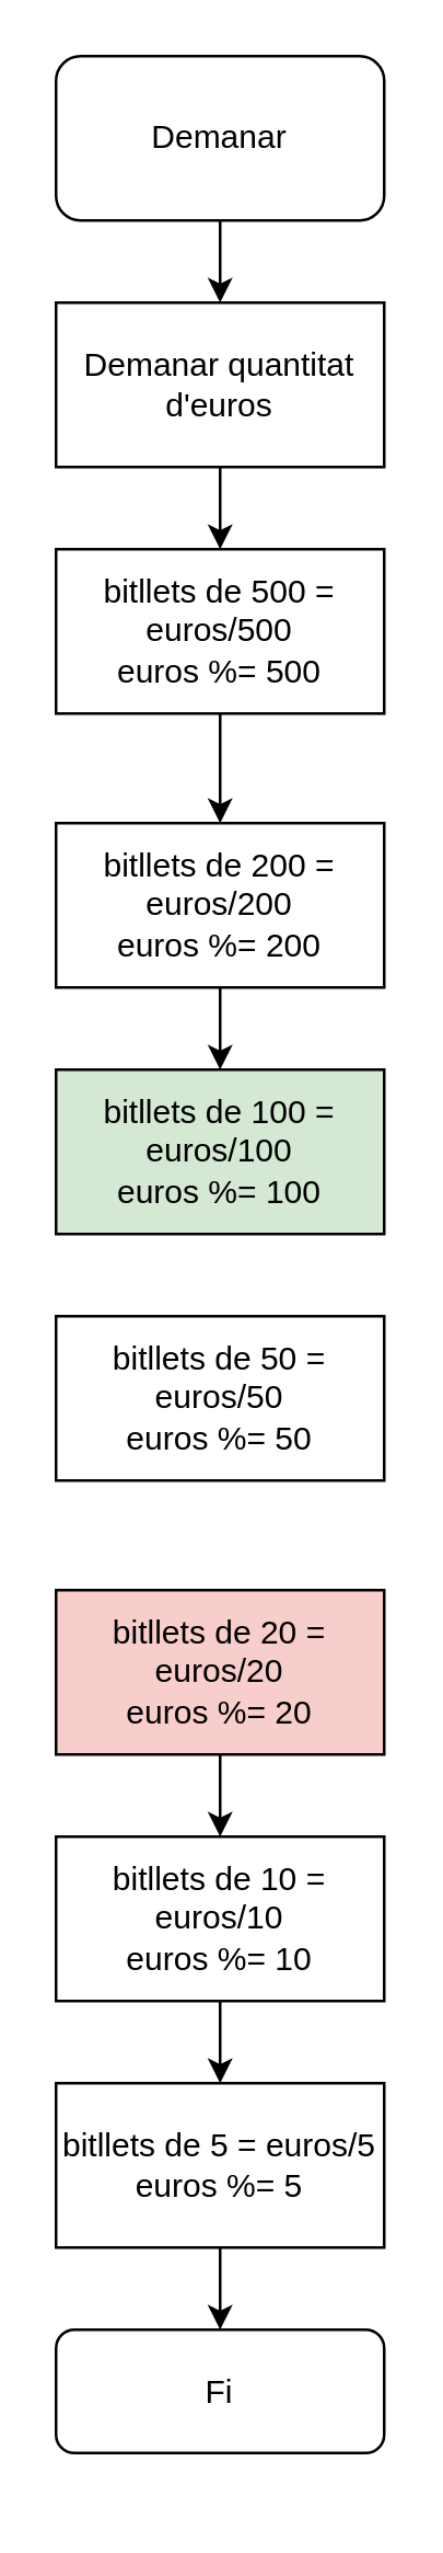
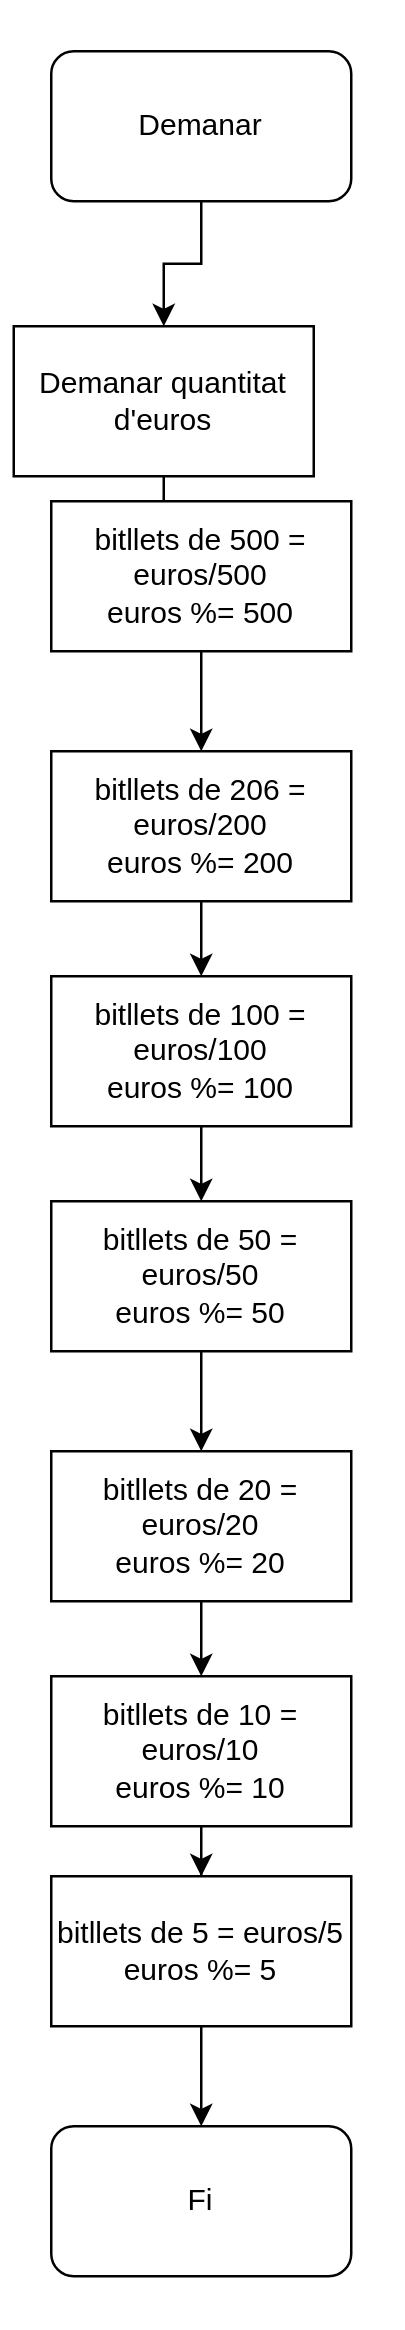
- <mxCell id="5" value="Demanar quantitat d'euros" style="rounded=0;whiteSpace=wrap;html=1;" parent="1" vertex="1"><mxGeometry x="20" y="110" width="120" height="60" as="geometry" /></mxCell>
+ <mxCell id="5" value="Demanar quantitat d'euros" style="rounded=0;whiteSpace=wrap;html=1;" parent="1" vertex="1"><mxGeometry x="5" y="130" width="120" height="60" as="geometry" /></mxCell>
- <mxCell id="10" value="bitllets de 200 = euros/200&lt;br&gt;euros %= 200" style="rounded=0;whiteSpace=wrap;html=1;" vertex="1" parent="1"><mxGeometry x="20" y="300" width="120" height="60" as="geometry" /></mxCell>
+ <mxCell id="10" value="bitllets de 206 = euros/200&lt;br&gt;euros %= 200" style="rounded=0;whiteSpace=wrap;html=1;" vertex="1" parent="1"><mxGeometry x="20" y="300" width="120" height="60" as="geometry" /></mxCell>
- <mxCell id="12" value="bitllets de 100 = euros/100&lt;br&gt;euros %= 100" style="rounded=0;whiteSpace=wrap;html=1;fillColor=#d5e8d4;" vertex="1" parent="1"><mxGeometry x="20" y="390" width="120" height="60" as="geometry" /></mxCell>
+ <mxCell id="12" value="bitllets de 100 = euros/100&lt;br&gt;euros %= 100" style="rounded=0;whiteSpace=wrap;html=1;" vertex="1" parent="1"><mxGeometry x="20" y="390" width="120" height="60" as="geometry" /></mxCell>
+ <mxCell id="11" value="" style="edgeStyle=orthogonalEdgeStyle;rounded=0;orthogonalLoop=1;jettySize=auto;html=1;" edge="1" parent="1" source="12" target="14"><mxGeometry relative="1" as="geometry" /></mxCell>
+ <mxCell id="13" value="" style="edgeStyle=orthogonalEdgeStyle;rounded=0;orthogonalLoop=1;jettySize=auto;html=1;" edge="1" parent="1" source="14" target="16"><mxGeometry relative="1" as="geometry" /></mxCell>
- <mxCell id="16" value="bitllets de 20 = euros/20&lt;br&gt;euros %= 20" style="rounded=0;whiteSpace=wrap;html=1;fillColor=#f8cecc;" vertex="1" parent="1"><mxGeometry x="20" y="580" width="120" height="60" as="geometry" /></mxCell>
+ <mxCell id="16" value="bitllets de 20 = euros/20&lt;br&gt;euros %= 20" style="rounded=0;whiteSpace=wrap;html=1;" vertex="1" parent="1"><mxGeometry x="20" y="580" width="120" height="60" as="geometry" /></mxCell>
- <mxCell id="20" value="bitllets de 5 = euros/5&lt;br&gt;euros %= 5" style="rounded=0;whiteSpace=wrap;html=1;" vertex="1" parent="1"><mxGeometry x="20" y="760" width="120" height="60" as="geometry" /></mxCell>
+ <mxCell id="20" value="bitllets de 5 = euros/5&lt;br&gt;euros %= 5" style="rounded=0;whiteSpace=wrap;html=1;" vertex="1" parent="1"><mxGeometry x="20" y="750" width="120" height="60" as="geometry" /></mxCell>
- <mxCell id="6" value="&lt;div&gt;Fi&lt;/div&gt;" style="rounded=1;whiteSpace=wrap;html=1;" vertex="1" parent="1"><mxGeometry x="20" y="850" width="120" height="45" as="geometry" /></mxCell>
+ <mxCell id="6" value="&lt;div&gt;Fi&lt;/div&gt;" style="rounded=1;whiteSpace=wrap;html=1;" vertex="1" parent="1"><mxGeometry x="20" y="850" width="120" height="60" as="geometry" /></mxCell>
